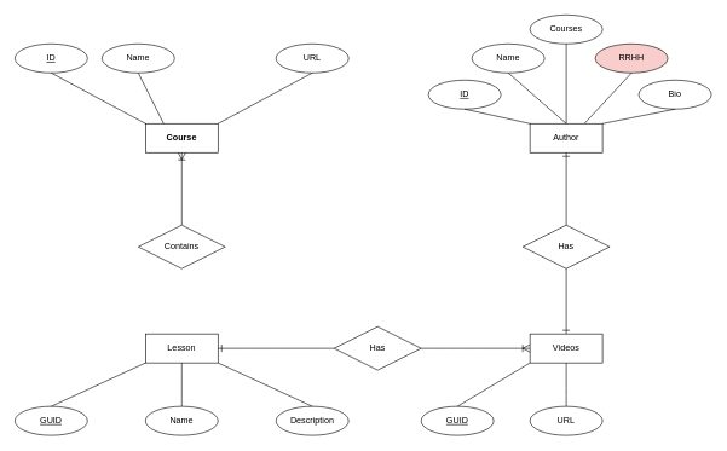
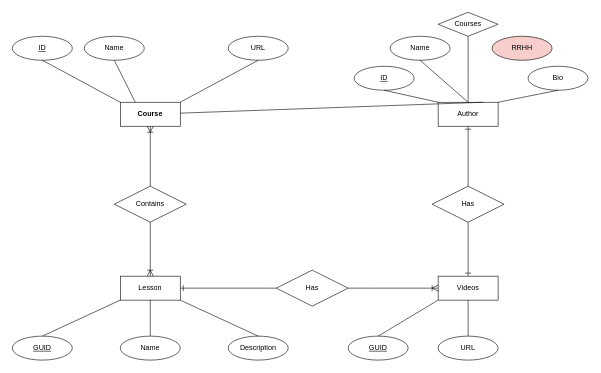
- <mxCell id="39" value="Courses" style="ellipse;whiteSpace=wrap;html=1;align=center;" vertex="1" parent="1"><mxGeometry x="730" y="20" width="100" height="40" as="geometry" /></mxCell>
+ <mxCell id="39" value="Courses" style="rhombus;whiteSpace=wrap;html=1;align=center;" vertex="1" parent="1"><mxGeometry x="730" y="20" width="100" height="40" as="geometry" /></mxCell>
- <mxCell id="38" value="" style="endArrow=none;html=1;rounded=0;fontSize=12;startSize=8;endSize=8;curved=1;entryX=0.5;entryY=1;entryDx=0;entryDy=0;exitX=0.75;exitY=0;exitDx=0;exitDy=0;" edge="1" parent="1" target="37" source="20"><mxGeometry width="50" height="50" relative="1" as="geometry"><mxPoint x="860" y="180" as="sourcePoint" /><mxPoint x="930" y="310" as="targetPoint" /></mxGeometry></mxCell>
+ <mxCell id="38" value="" style="endArrow=none;html=1;rounded=0;fontSize=12;startSize=8;endSize=8;curved=1;exitX=0.75;exitY=0;exitDx=0;exitDy=0;" edge="1" parent="1" target="2" source="20"><mxGeometry width="50" height="50" relative="1" as="geometry"><mxPoint x="860" y="180" as="sourcePoint" /><mxPoint x="930" y="310" as="targetPoint" /></mxGeometry></mxCell>
+ <mxCell id="35" value="" style="fontSize=12;html=1;endArrow=ERoneToMany;rounded=0;startSize=8;endSize=8;exitX=0.5;exitY=1;exitDx=0;exitDy=0;entryX=0.5;entryY=0;entryDx=0;entryDy=0;" parent="1" source="3" target="4" edge="1"><mxGeometry width="100" height="100" relative="1" as="geometry"><mxPoint x="240" y="390" as="sourcePoint" /><mxPoint x="240" y="480" as="targetPoint" /></mxGeometry></mxCell>
